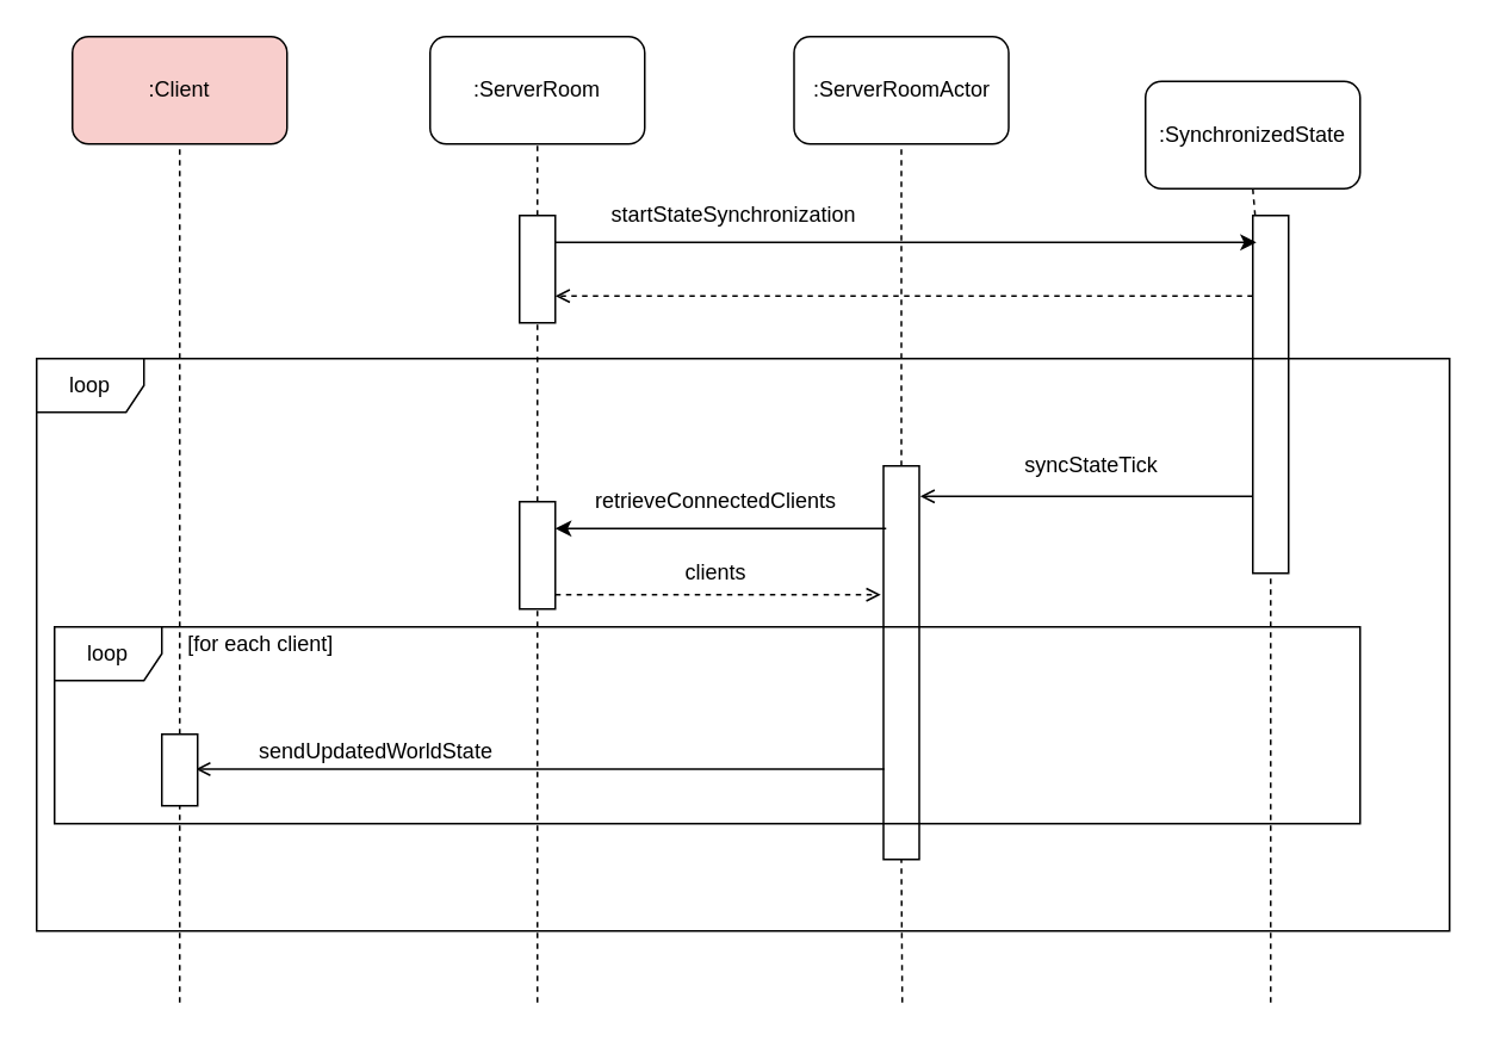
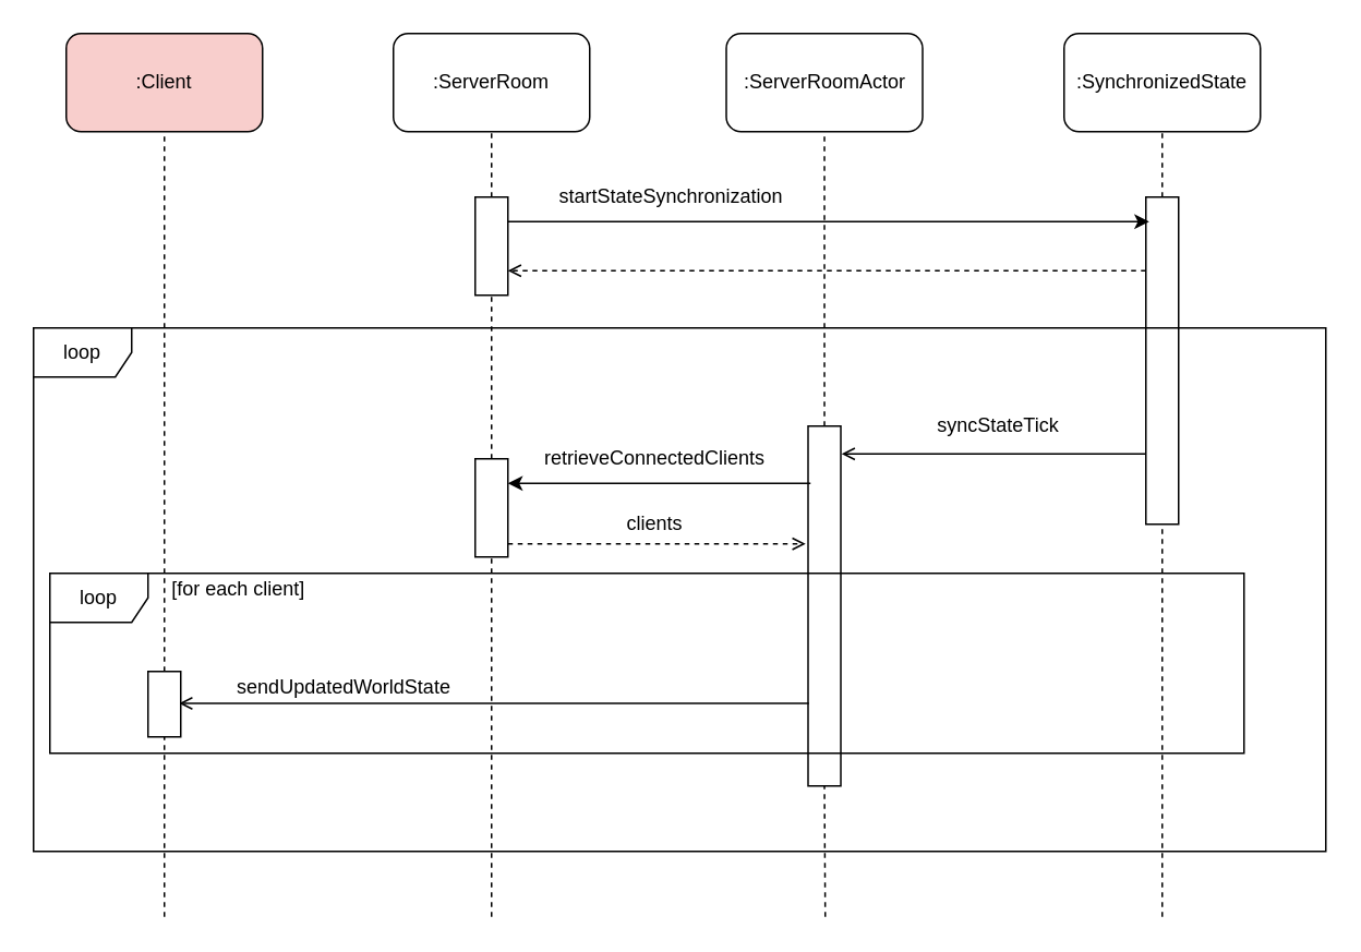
- <mxCell id="5" value=":SynchronizedState" style="rounded=1;whiteSpace=wrap;html=1;" parent="1" vertex="1"><mxGeometry x="640" y="45" width="120" height="60" as="geometry" /></mxCell>
+ <mxCell id="5" value=":SynchronizedState" style="rounded=1;whiteSpace=wrap;html=1;" parent="1" vertex="1"><mxGeometry x="650" y="20" width="120" height="60" as="geometry" /></mxCell>
